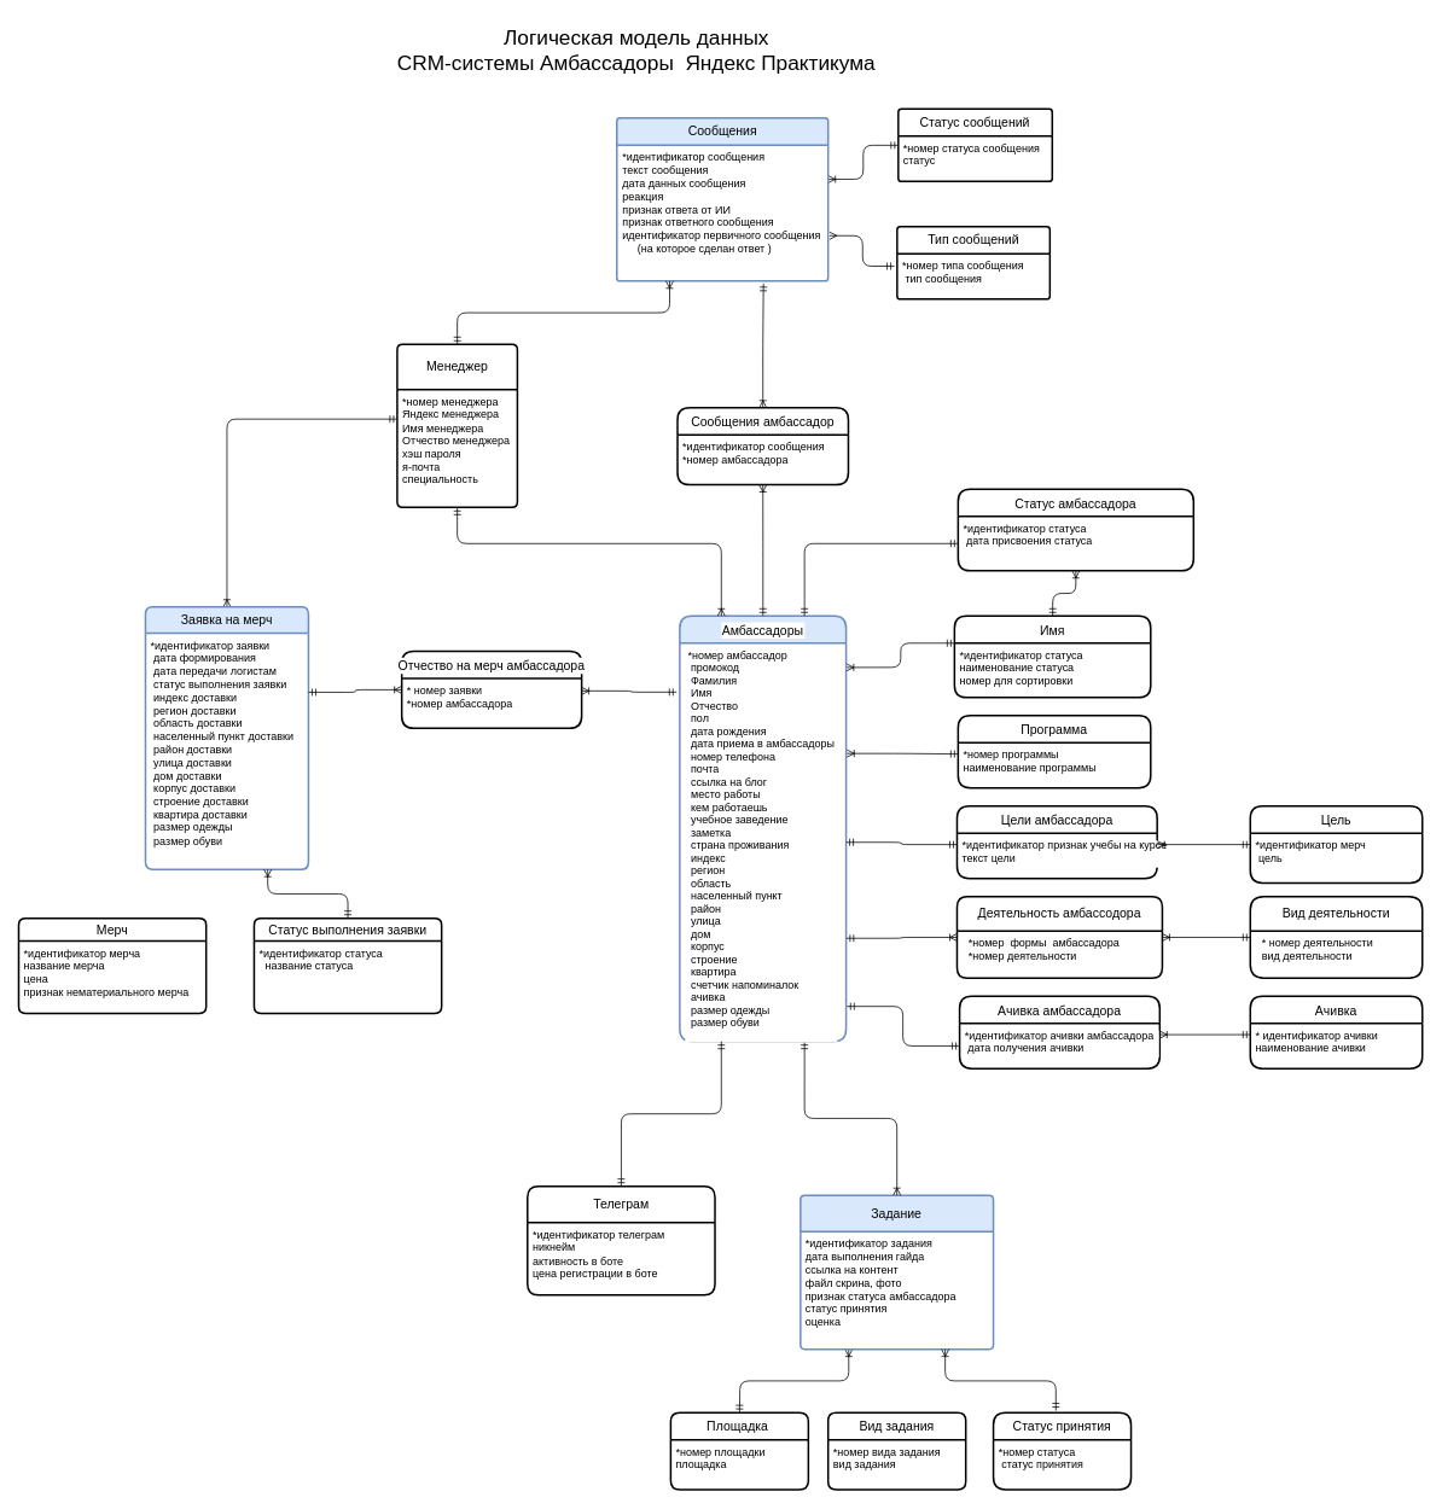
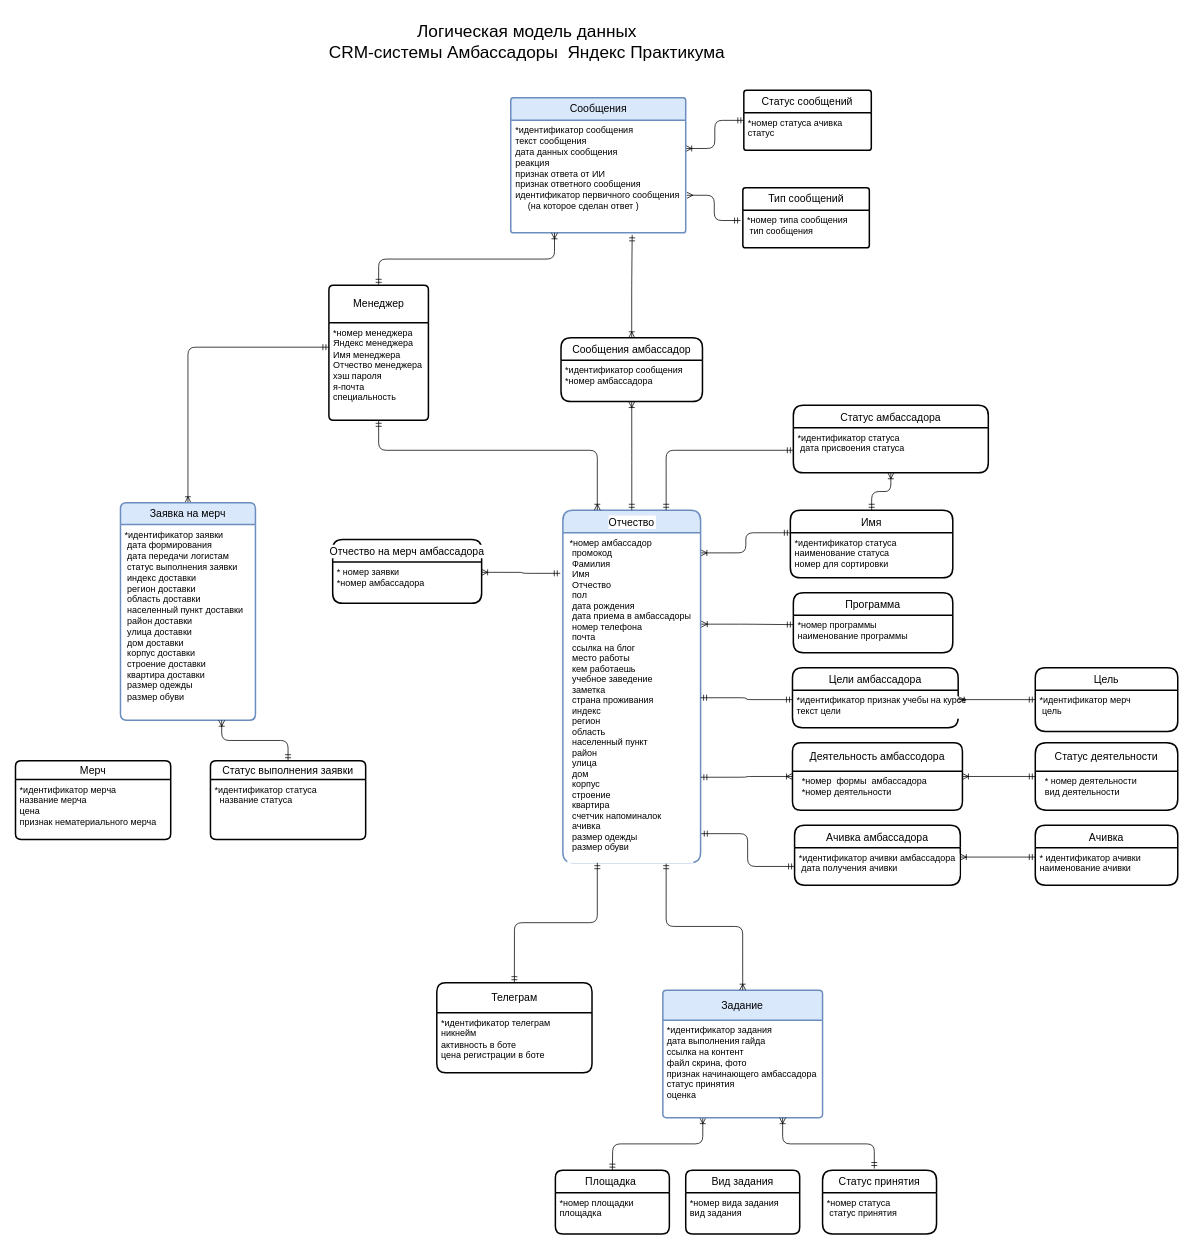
- <mxCell id="39" value="*номер статуса сообщения&lt;br&gt;статус&amp;nbsp;" style="align=left;strokeColor=none;fillColor=none;spacingLeft=4;fontSize=12;verticalAlign=top;resizable=0;rotatable=0;part=1;html=1;" vertex="1" parent="38"><mxGeometry y="30" width="170" height="50" as="geometry" /></mxCell>
+ <mxCell id="39" value="*номер статуса ачивка&lt;br&gt;статус&amp;nbsp;" style="align=left;strokeColor=none;fillColor=none;spacingLeft=4;fontSize=12;verticalAlign=top;resizable=0;rotatable=0;part=1;html=1;" vertex="1" parent="38"><mxGeometry y="30" width="170" height="50" as="geometry" /></mxCell>
- <mxCell id="14" value="Амбассадоры" style="swimlane;childLayout=stackLayout;horizontal=1;startSize=30;horizontalStack=0;rounded=1;fontSize=14;fontStyle=0;strokeWidth=2;resizeParent=0;resizeLast=1;shadow=0;dashed=0;align=center;labelBackgroundColor=#FFFFFF;labelBorderColor=none;fillColor=#dae8fc;strokeColor=#6c8ebf;" vertex="1" parent="1"><mxGeometry x="750" y="680" width="183.65" height="470" as="geometry"><mxRectangle x="50" y="-970" width="130" height="30" as="alternateBounds" /></mxGeometry></mxCell>
+ <mxCell id="14" value="Отчество" style="swimlane;childLayout=stackLayout;horizontal=1;startSize=30;horizontalStack=0;rounded=1;fontSize=14;fontStyle=0;strokeWidth=2;resizeParent=0;resizeLast=1;shadow=0;dashed=0;align=center;labelBackgroundColor=#FFFFFF;labelBorderColor=none;fillColor=#dae8fc;strokeColor=#6c8ebf;" vertex="1" parent="1"><mxGeometry x="750" y="680" width="183.65" height="470" as="geometry"><mxRectangle x="50" y="-970" width="130" height="30" as="alternateBounds" /></mxGeometry></mxCell>
- <mxCell id="46" style="edgeStyle=orthogonalEdgeStyle;rounded=1;orthogonalLoop=1;jettySize=auto;html=1;endArrow=ERmandOne;endFill=0;startArrow=ERoneToMany;startFill=0;curved=0;entryX=1;entryY=0.25;entryDx=0;entryDy=0;" edge="1" parent="1" source="47" target="11"><mxGeometry relative="1" as="geometry" /></mxCell>
- <mxCell id="27" value="Вид деятельности" style="swimlane;childLayout=stackLayout;horizontal=1;startSize=38;horizontalStack=0;rounded=1;fontSize=14;fontStyle=0;strokeWidth=2;resizeParent=0;resizeLast=1;shadow=0;dashed=0;align=center;arcSize=13;whiteSpace=wrap;html=1;" vertex="1" parent="1"><mxGeometry x="1380" y="990" width="190" height="90" as="geometry" /></mxCell>
+ <mxCell id="27" value="Статус деятельности" style="swimlane;childLayout=stackLayout;horizontal=1;startSize=38;horizontalStack=0;rounded=1;fontSize=14;fontStyle=0;strokeWidth=2;resizeParent=0;resizeLast=1;shadow=0;dashed=0;align=center;arcSize=13;whiteSpace=wrap;html=1;" vertex="1" parent="1"><mxGeometry x="1380" y="990" width="190" height="90" as="geometry" /></mxCell>
- <mxCell id="7" value="*идентификатор задания&lt;br&gt;дата выполнения гайда&lt;br&gt;ссылка на контент&lt;br&gt;файл скрина, фото&lt;br&gt;признак статуса амбассадора&lt;br&gt;статус принятия&lt;div&gt;оценка&lt;/div&gt;" style="align=left;strokeColor=none;fillColor=none;spacingLeft=4;fontSize=12;verticalAlign=top;resizable=0;rotatable=0;part=1;html=1;" vertex="1" parent="6"><mxGeometry y="40" width="213" height="130" as="geometry" /></mxCell>
+ <mxCell id="7" value="*идентификатор задания&lt;br&gt;дата выполнения гайда&lt;br&gt;ссылка на контент&lt;br&gt;файл скрина, фото&lt;br&gt;признак начинающего амбассадора&lt;br&gt;статус принятия&lt;div&gt;оценка&lt;/div&gt;" style="align=left;strokeColor=none;fillColor=none;spacingLeft=4;fontSize=12;verticalAlign=top;resizable=0;rotatable=0;part=1;html=1;" vertex="1" parent="6"><mxGeometry y="40" width="213" height="130" as="geometry" /></mxCell>
